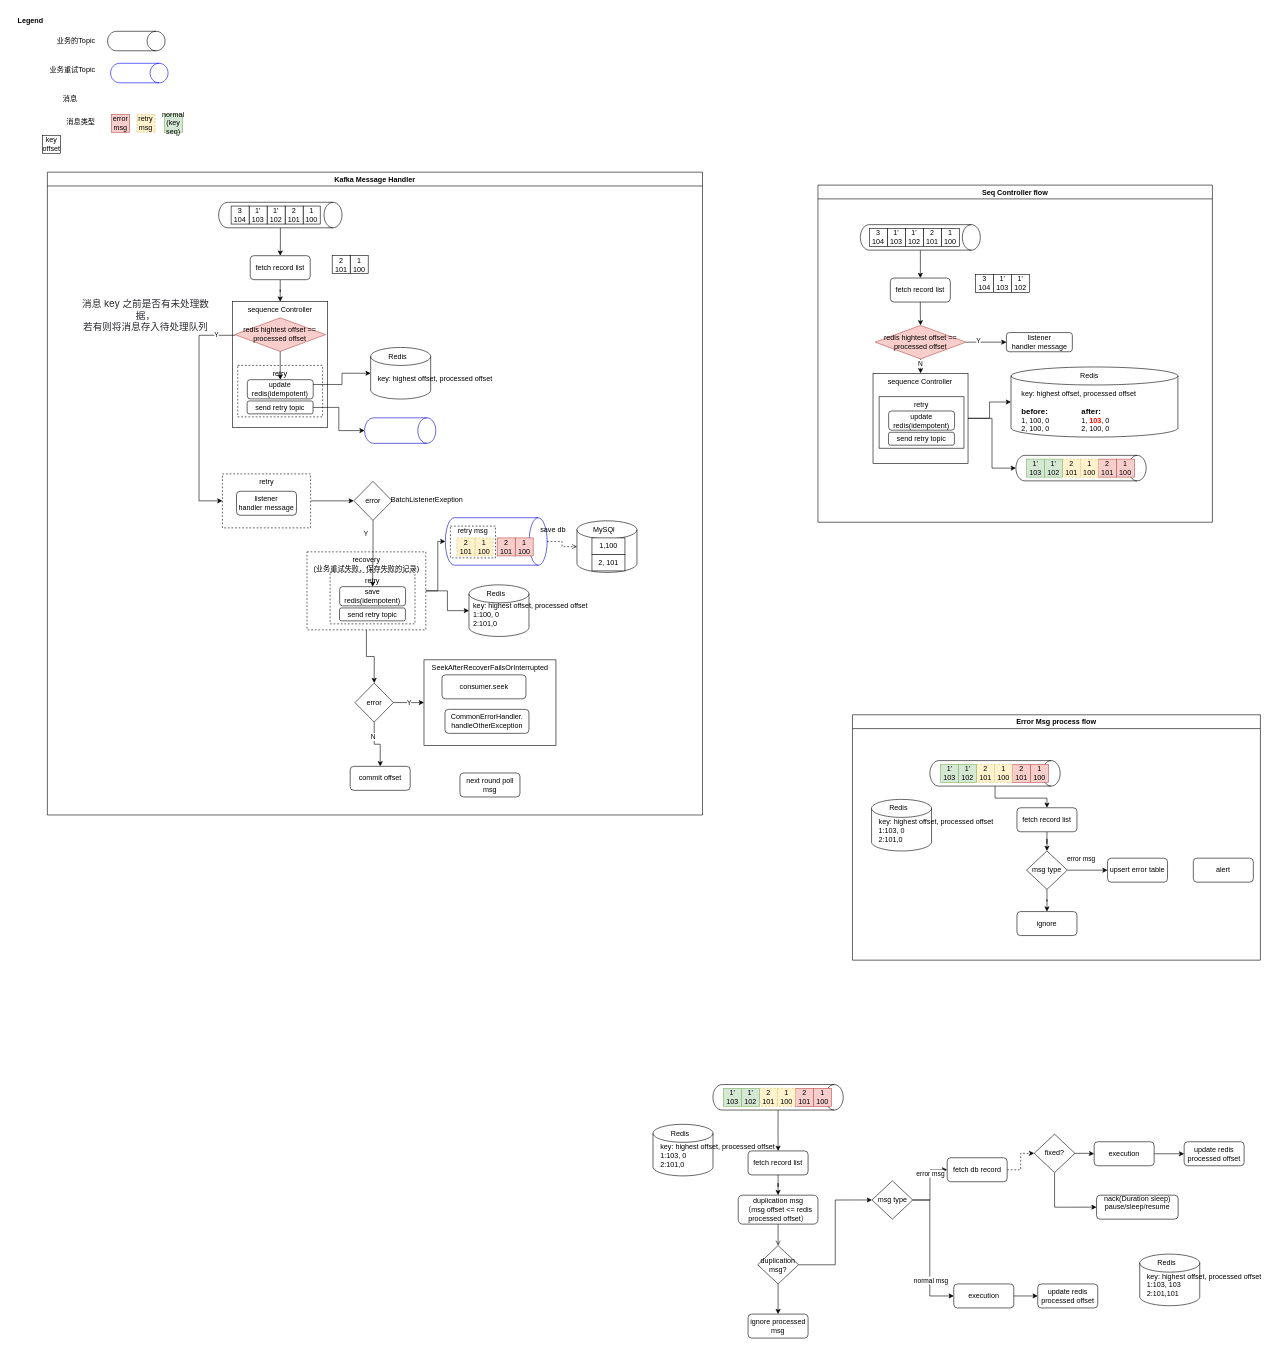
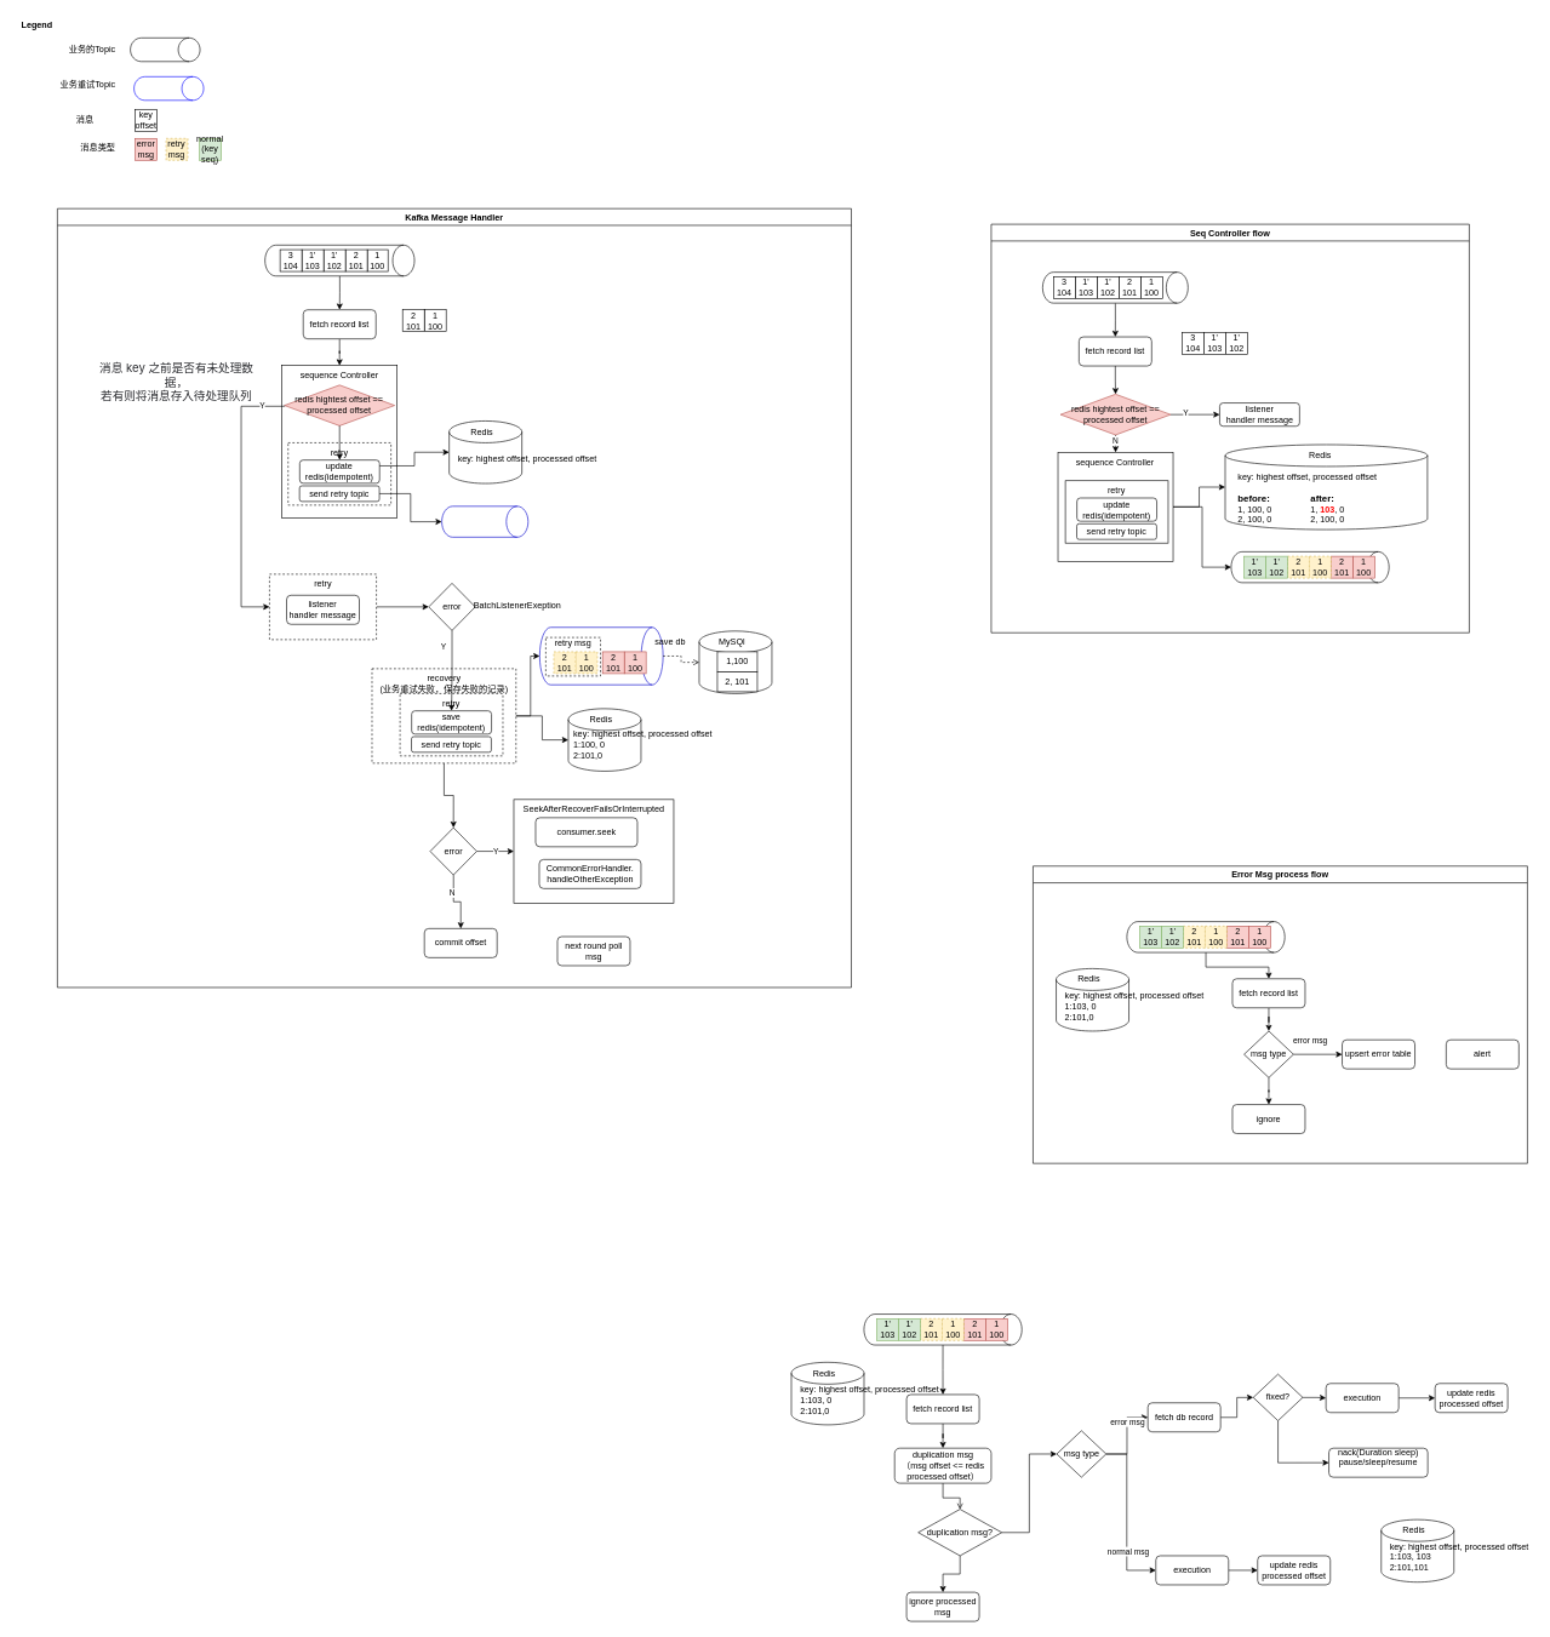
- <mxCell id="47" value="key&lt;br&gt;&lt;div&gt;offset&lt;/div&gt;" style="rounded=0;whiteSpace=wrap;html=1;" vertex="1" parent="1"><mxGeometry x="70" y="225" width="30" height="30" as="geometry" /></mxCell>
+ <mxCell id="47" value="key&lt;br&gt;&lt;div&gt;offset&lt;/div&gt;" style="rounded=0;whiteSpace=wrap;html=1;" vertex="1" parent="1"><mxGeometry x="185" y="150" width="30" height="30" as="geometry" /></mxCell>
- <mxCell id="17" style="edgeStyle=orthogonalEdgeStyle;rounded=0;orthogonalLoop=1;jettySize=auto;html=1;entryX=0;entryY=0.5;entryDx=0;entryDy=0;dashed=1;" edge="1" parent="1" source="18" target="21"><mxGeometry relative="1" as="geometry" /></mxCell>
+ <mxCell id="17" style="edgeStyle=orthogonalEdgeStyle;rounded=0;orthogonalLoop=1;jettySize=auto;html=1;entryX=0;entryY=0.5;entryDx=0;entryDy=0;" edge="1" parent="1" source="18" target="21"><mxGeometry relative="1" as="geometry" /></mxCell>
- <mxCell id="39" value="duplication msg?" style="rhombus;whiteSpace=wrap;html=1;" vertex="1" parent="1"><mxGeometry x="1261.99" y="2075.75" width="68" height="64" as="geometry" /></mxCell>
+ <mxCell id="39" value="duplication msg?" style="rhombus;whiteSpace=wrap;html=1;" vertex="1" parent="1"><mxGeometry x="1261.99" y="2075.75" width="115" height="64" as="geometry" /></mxCell>
